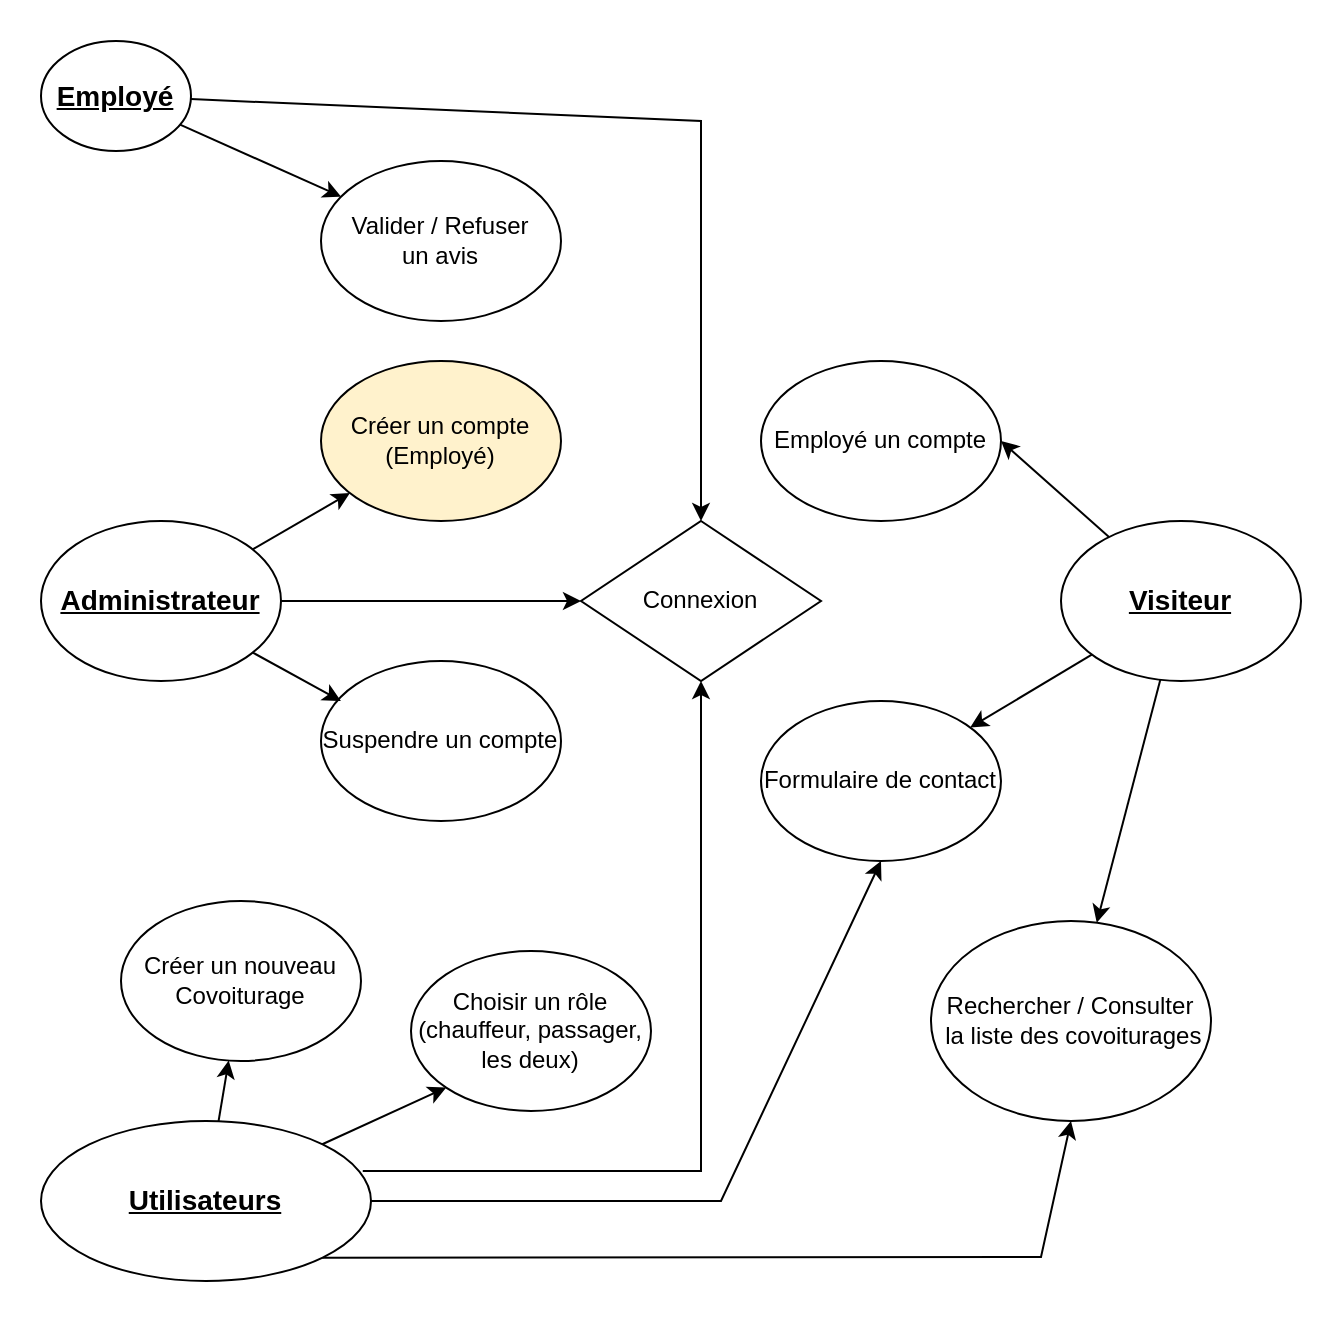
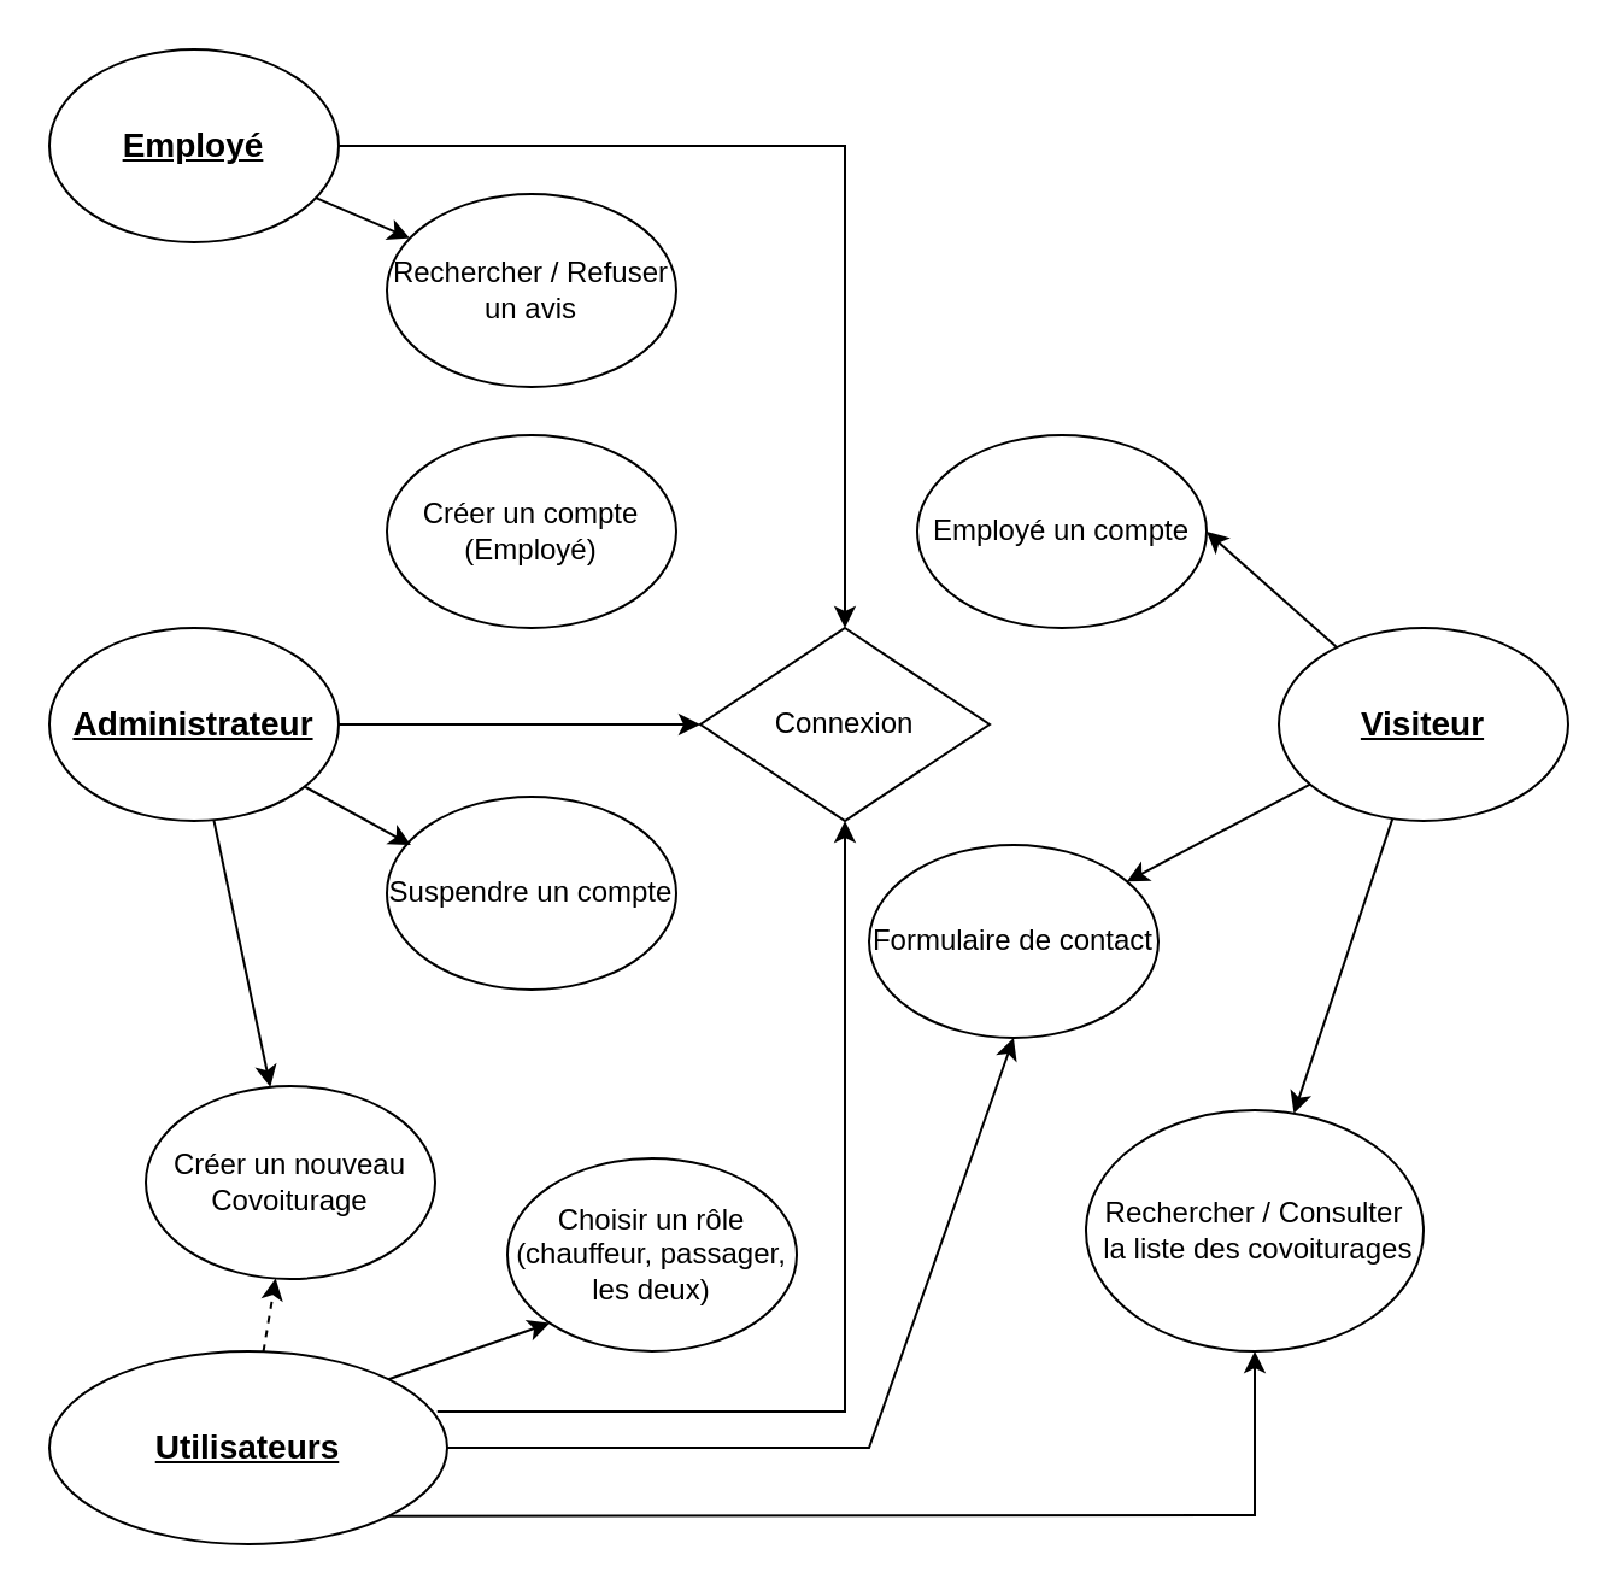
- <mxCell id="4" value="&lt;font style=&quot;font-size: 14px;&quot;&gt;&lt;b&gt;&lt;u&gt;Employé&lt;/u&gt;&lt;/b&gt;&lt;/font&gt;" style="ellipse;whiteSpace=wrap;html=1;" vertex="1" parent="1"><mxGeometry x="20" y="20" width="75" height="55" as="geometry" /></mxCell>
+ <mxCell id="4" value="&lt;font style=&quot;font-size: 14px;&quot;&gt;&lt;b&gt;&lt;u&gt;Employé&lt;/u&gt;&lt;/b&gt;&lt;/font&gt;" style="ellipse;whiteSpace=wrap;html=1;" vertex="1" parent="1"><mxGeometry x="20" y="20" width="120" height="80" as="geometry" /></mxCell>
- <mxCell id="24" value="Valider / Refuser&lt;div&gt;un avis&lt;/div&gt;" style="ellipse;whiteSpace=wrap;html=1;" vertex="1" parent="1"><mxGeometry x="160" y="80" width="120" height="80" as="geometry" /></mxCell>
+ <mxCell id="24" value="Rechercher / Refuser&lt;div&gt;un avis&lt;/div&gt;" style="ellipse;whiteSpace=wrap;html=1;" vertex="1" parent="1"><mxGeometry x="160" y="80" width="120" height="80" as="geometry" /></mxCell>
- <mxCell id="21" value="Créer un compte&lt;div&gt;(Employé)&lt;/div&gt;" style="ellipse;whiteSpace=wrap;html=1;fillColor=#fff2cc;" vertex="1" parent="1"><mxGeometry x="160" y="180" width="120" height="80" as="geometry" /></mxCell>
+ <mxCell id="21" value="Créer un compte&lt;div&gt;(Employé)&lt;/div&gt;" style="ellipse;whiteSpace=wrap;html=1;" vertex="1" parent="1"><mxGeometry x="160" y="180" width="120" height="80" as="geometry" /></mxCell>
- <mxCell id="6" style="edgeStyle=none;rounded=0;orthogonalLoop=1;jettySize=auto;html=1;" edge="1" parent="1" source="7" target="21"><mxGeometry relative="1" as="geometry" /></mxCell>
+ <mxCell id="6" style="edgeStyle=none;rounded=0;orthogonalLoop=1;jettySize=auto;html=1;" edge="1" parent="1" source="7" target="27"><mxGeometry relative="1" as="geometry" /></mxCell>
- <mxCell id="20" value="Formulaire de contact" style="ellipse;whiteSpace=wrap;html=1;" vertex="1" parent="1"><mxGeometry x="380" y="350" width="120" height="80" as="geometry" /></mxCell>
+ <mxCell id="20" value="Formulaire de contact" style="ellipse;whiteSpace=wrap;html=1;" vertex="1" parent="1"><mxGeometry x="360" y="350" width="120" height="80" as="geometry" /></mxCell>
- <mxCell id="26" value="Rechercher / Consulter&lt;div&gt;&amp;nbsp;la liste des covoiturages&lt;/div&gt;" style="ellipse;whiteSpace=wrap;html=1;" vertex="1" parent="1"><mxGeometry x="465" y="460" width="140" height="100" as="geometry" /></mxCell>
+ <mxCell id="26" value="Rechercher / Consulter&lt;div&gt;&amp;nbsp;la liste des covoiturages&lt;/div&gt;" style="ellipse;whiteSpace=wrap;html=1;" vertex="1" parent="1"><mxGeometry x="450" y="460" width="140" height="100" as="geometry" /></mxCell>
- <mxCell id="25" value="Choisir un rôle&lt;div&gt;(chauffeur, passager, les deux)&lt;/div&gt;" style="ellipse;whiteSpace=wrap;html=1;" vertex="1" parent="1"><mxGeometry x="205" y="475" width="120" height="80" as="geometry" /></mxCell>
+ <mxCell id="25" value="Choisir un rôle&lt;div&gt;(chauffeur, passager, les deux)&lt;/div&gt;" style="ellipse;whiteSpace=wrap;html=1;" vertex="1" parent="1"><mxGeometry x="210" y="480" width="120" height="80" as="geometry" /></mxCell>
- <mxCell id="12" style="edgeStyle=none;rounded=0;orthogonalLoop=1;jettySize=auto;html=1;" edge="1" parent="1" source="13" target="27"><mxGeometry relative="1" as="geometry" /></mxCell>
+ <mxCell id="12" style="edgeStyle=none;rounded=0;orthogonalLoop=1;jettySize=auto;html=1;dashed=1;" edge="1" parent="1" source="13" target="27"><mxGeometry relative="1" as="geometry" /></mxCell>
